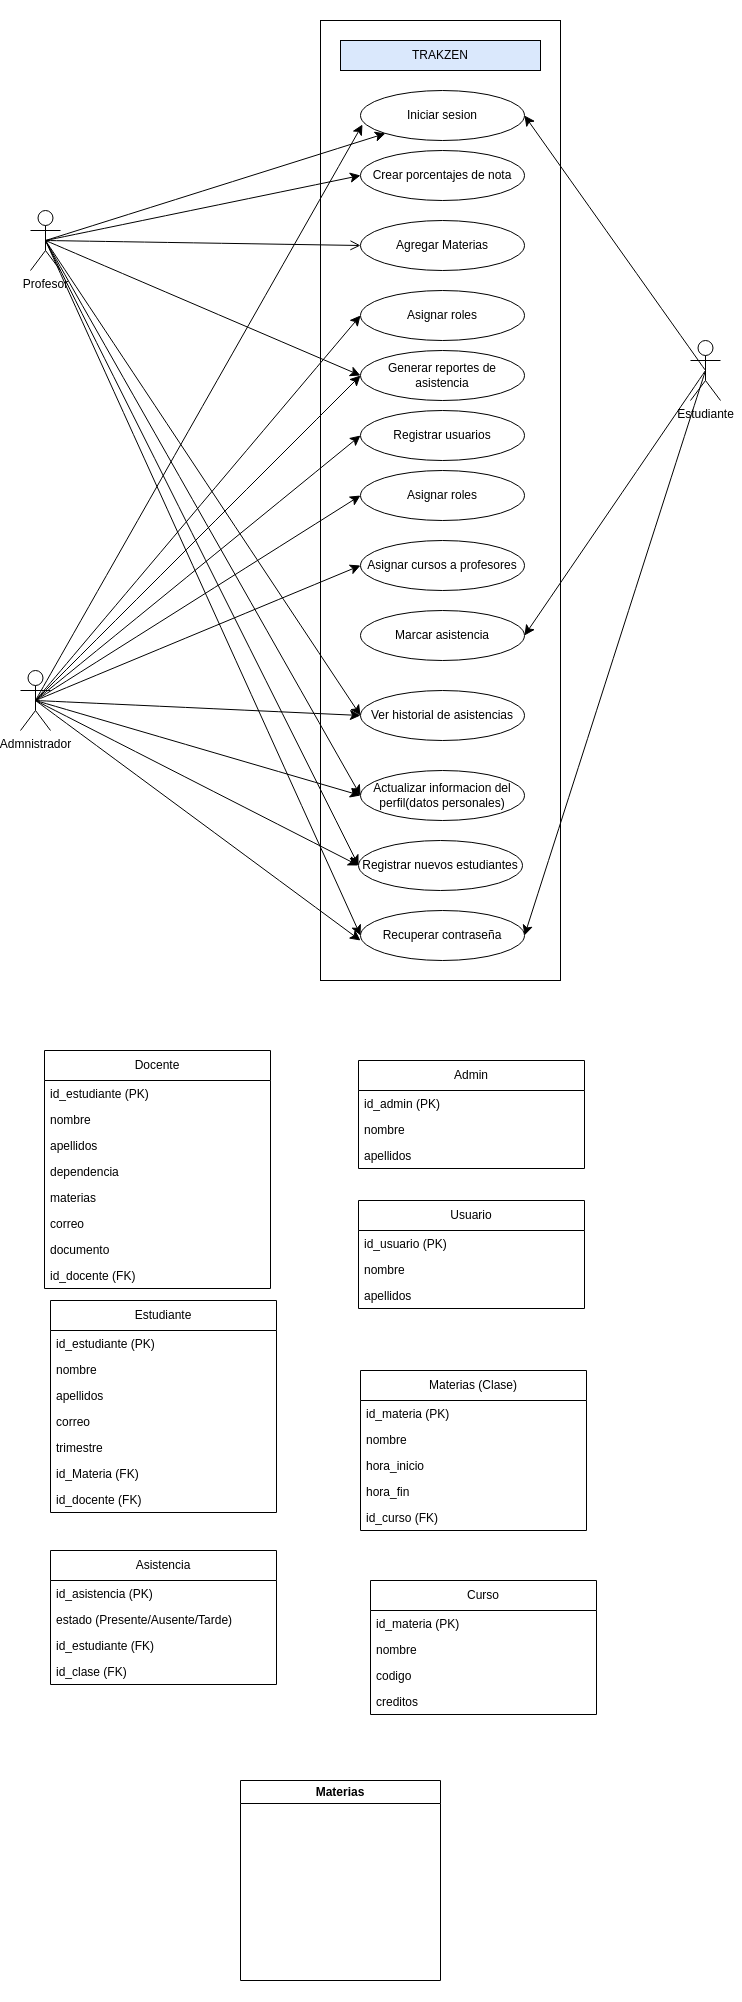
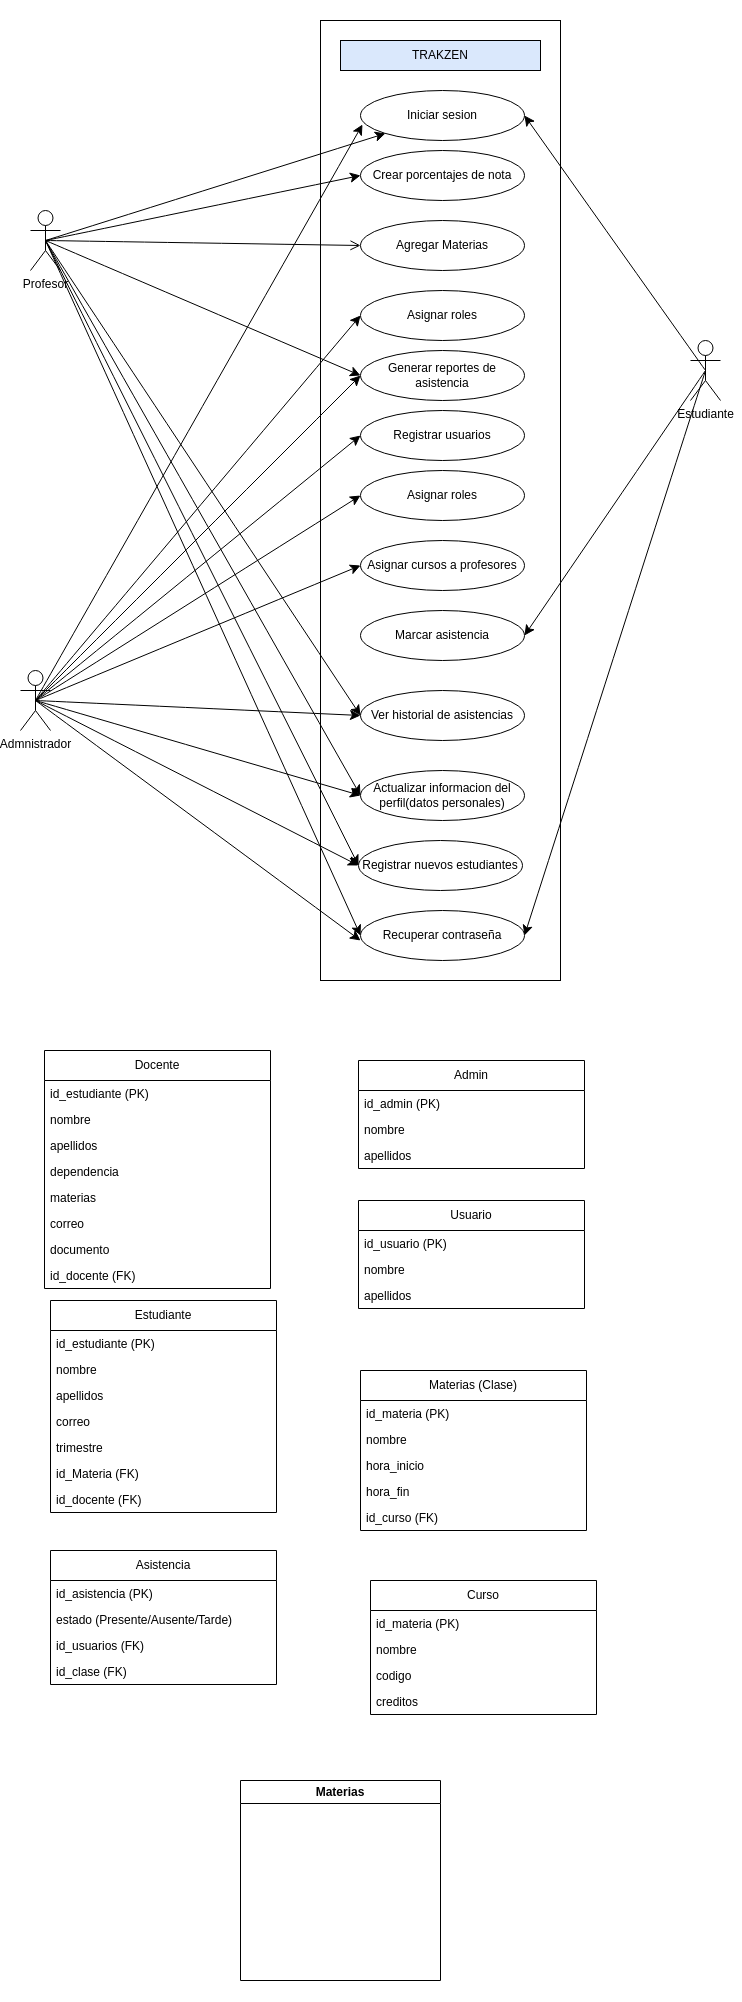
- <mxCell id="82" value="id_estudiante (FK)" style="text;strokeColor=none;fillColor=none;align=left;verticalAlign=top;spacingLeft=4;spacingRight=4;overflow=hidden;rotatable=0;points=[[0,0.5],[1,0.5]];portConstraint=eastwest;whiteSpace=wrap;html=1;" parent="79" vertex="1"><mxGeometry y="82" width="226" height="26" as="geometry" /></mxCell>
+ <mxCell id="82" value="id_usuarios (FK)" style="text;strokeColor=none;fillColor=none;align=left;verticalAlign=top;spacingLeft=4;spacingRight=4;overflow=hidden;rotatable=0;points=[[0,0.5],[1,0.5]];portConstraint=eastwest;whiteSpace=wrap;html=1;" parent="79" vertex="1"><mxGeometry y="82" width="226" height="26" as="geometry" /></mxCell>
